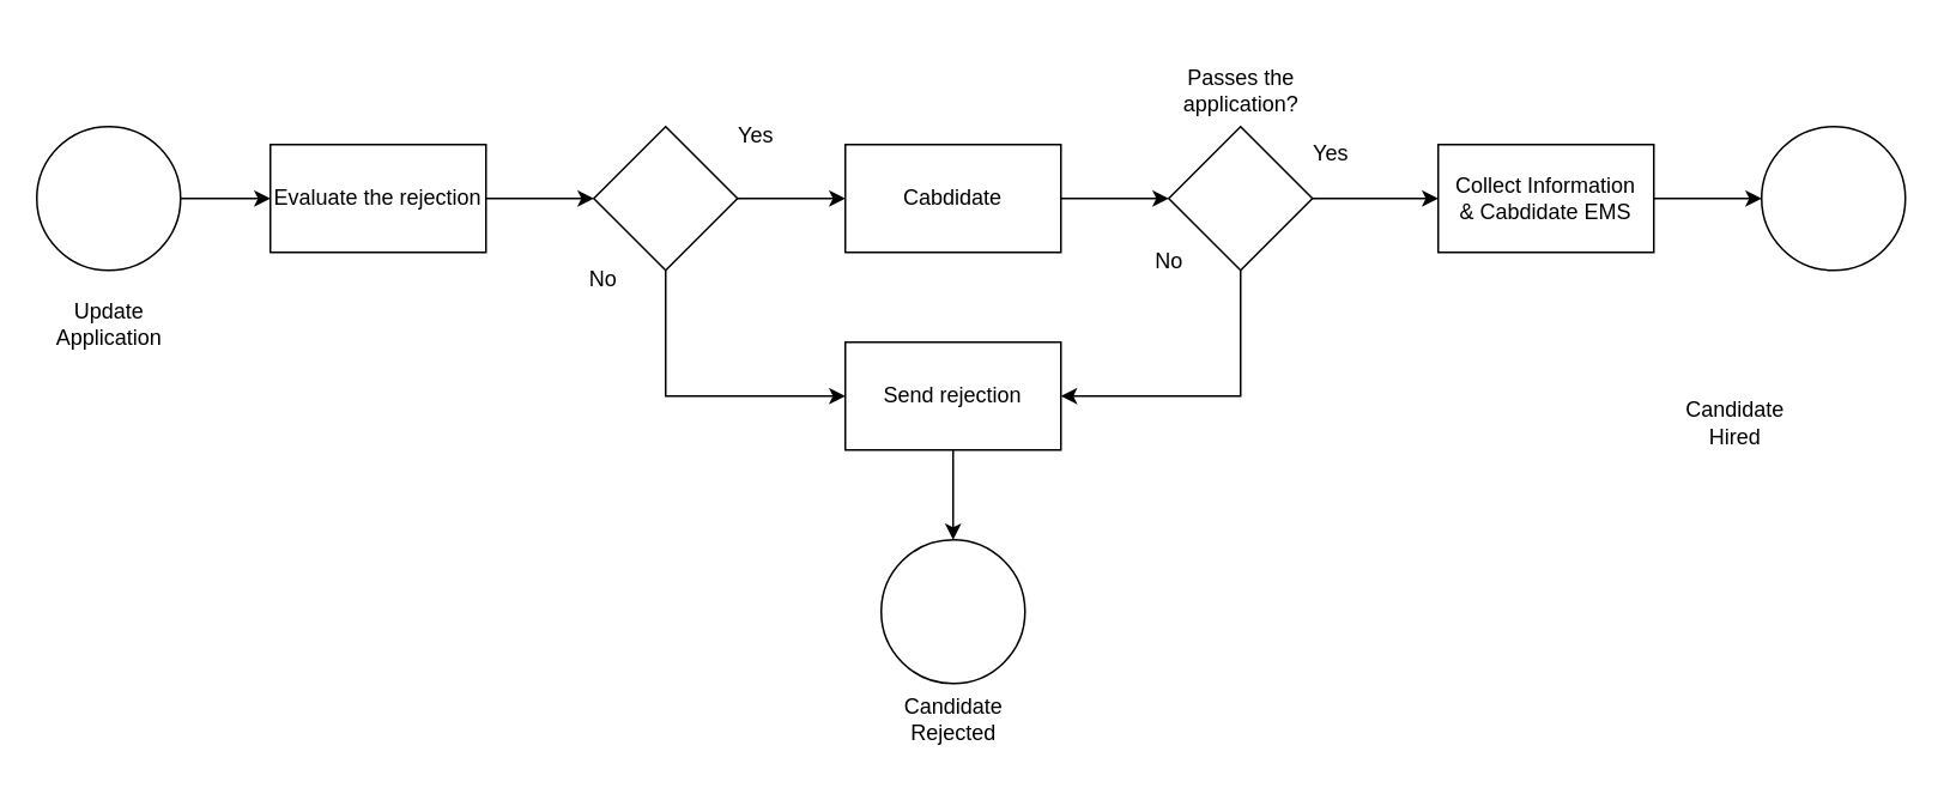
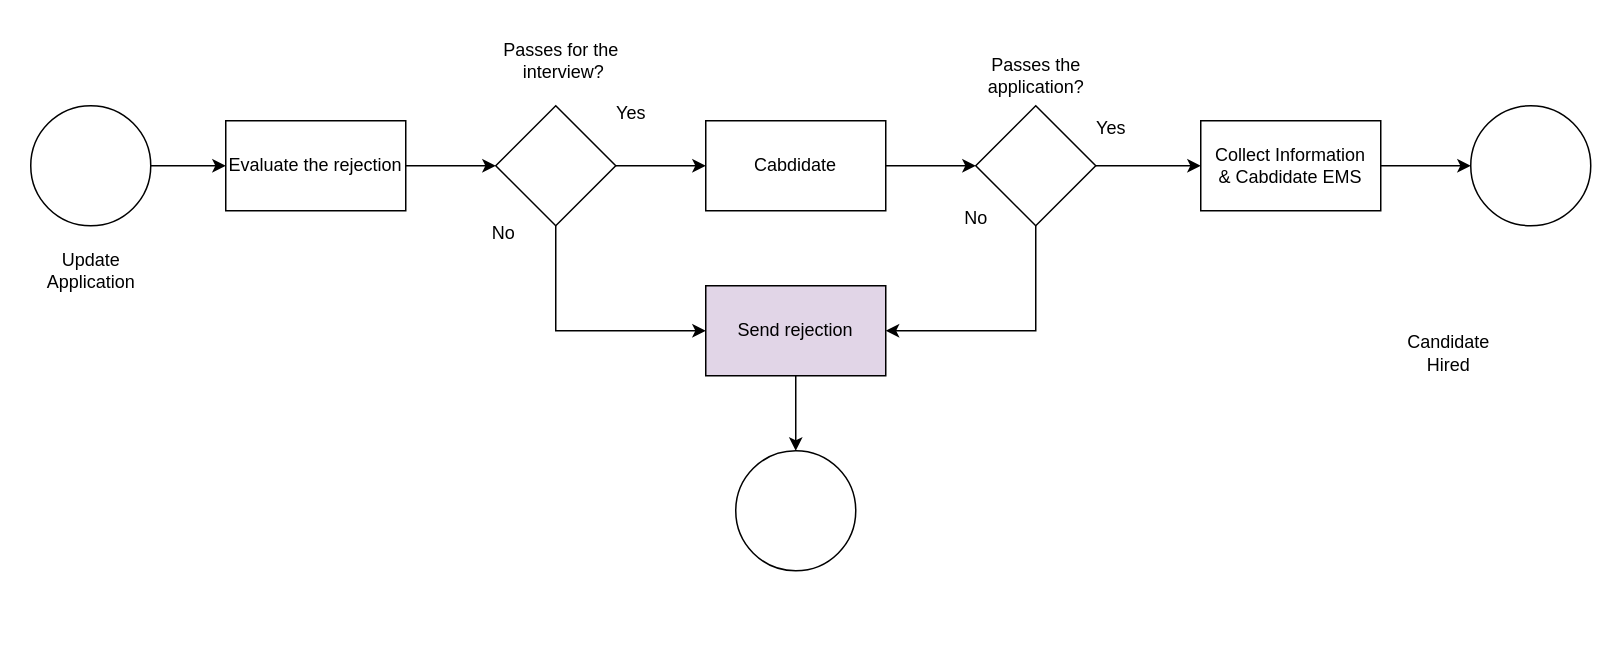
+ <mxCell id="8" value="Passes for the&amp;nbsp;&lt;br&gt;interview?" style="text;html=1;align=center;verticalAlign=middle;resizable=0;points=[];autosize=1;strokeColor=none;fillColor=none;" vertex="1" parent="1"><mxGeometry x="325" y="20" width="100" height="40" as="geometry" /></mxCell>
- <mxCell id="11" value="Send rejection" style="rounded=0;whiteSpace=wrap;html=1;" vertex="1" parent="1"><mxGeometry x="470" y="190" width="120" height="60" as="geometry" /></mxCell>
+ <mxCell id="11" value="Send rejection" style="rounded=0;whiteSpace=wrap;html=1;fillColor=#e1d5e7;" vertex="1" parent="1"><mxGeometry x="470" y="190" width="120" height="60" as="geometry" /></mxCell>
- <mxCell id="14" value="Candidate&lt;br&gt;Rejected&lt;br&gt;" style="text;html=1;align=center;verticalAlign=middle;resizable=0;points=[];autosize=1;strokeColor=none;fillColor=none;" vertex="1" parent="1"><mxGeometry x="490" y="380" width="80" height="40" as="geometry" /></mxCell>
